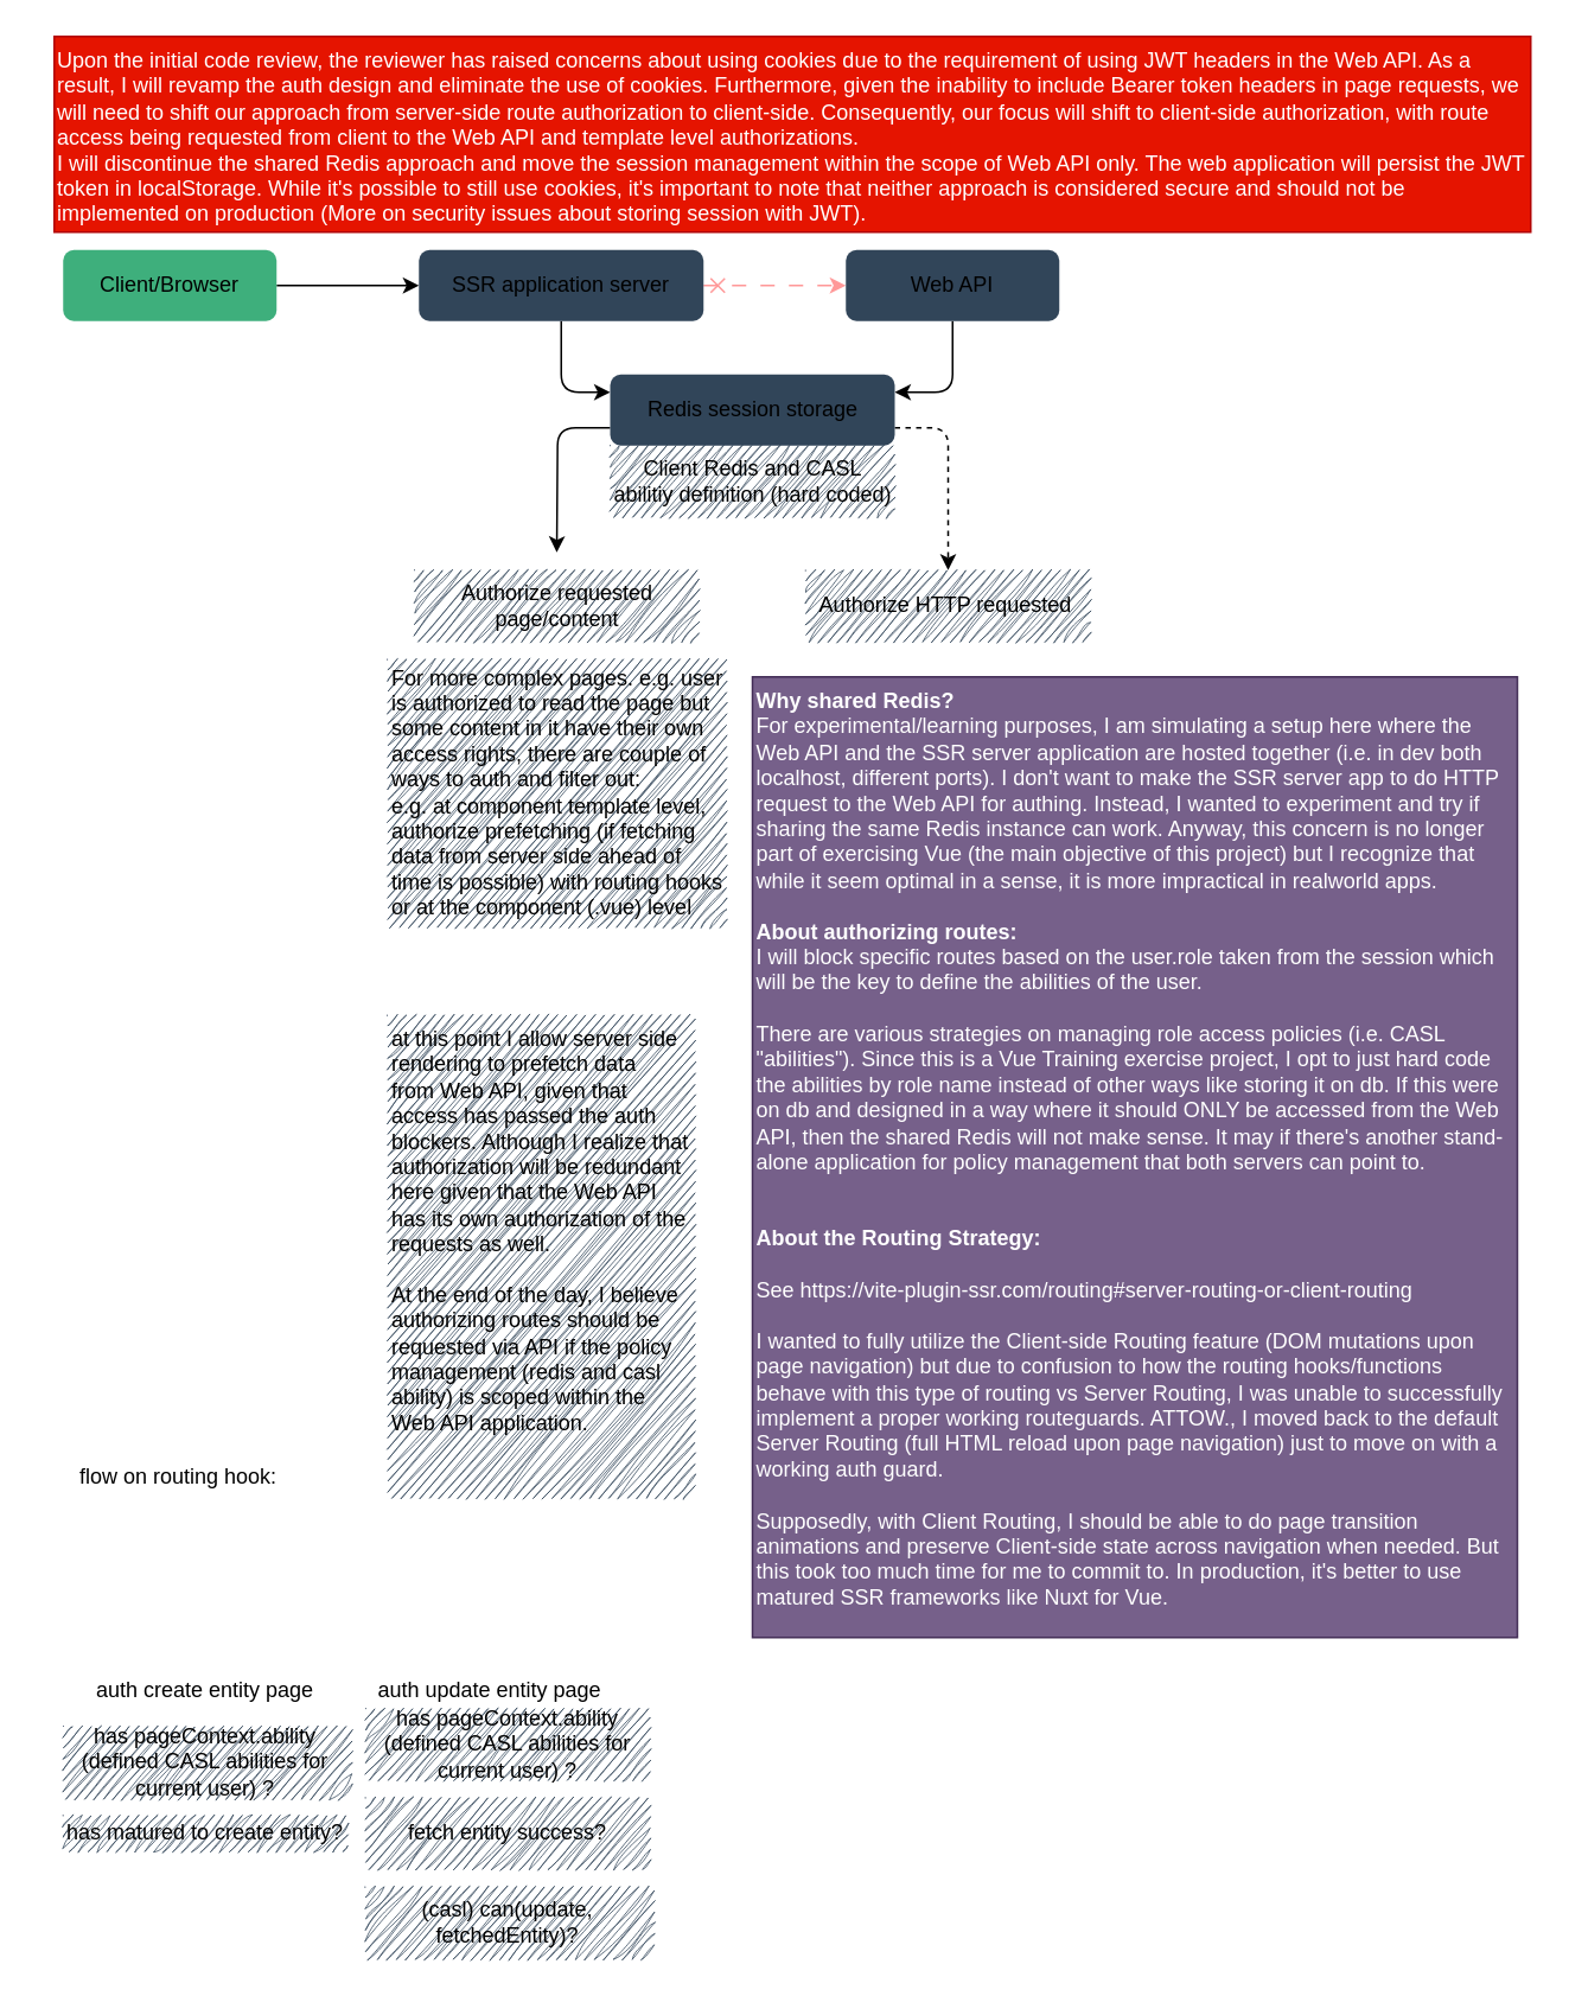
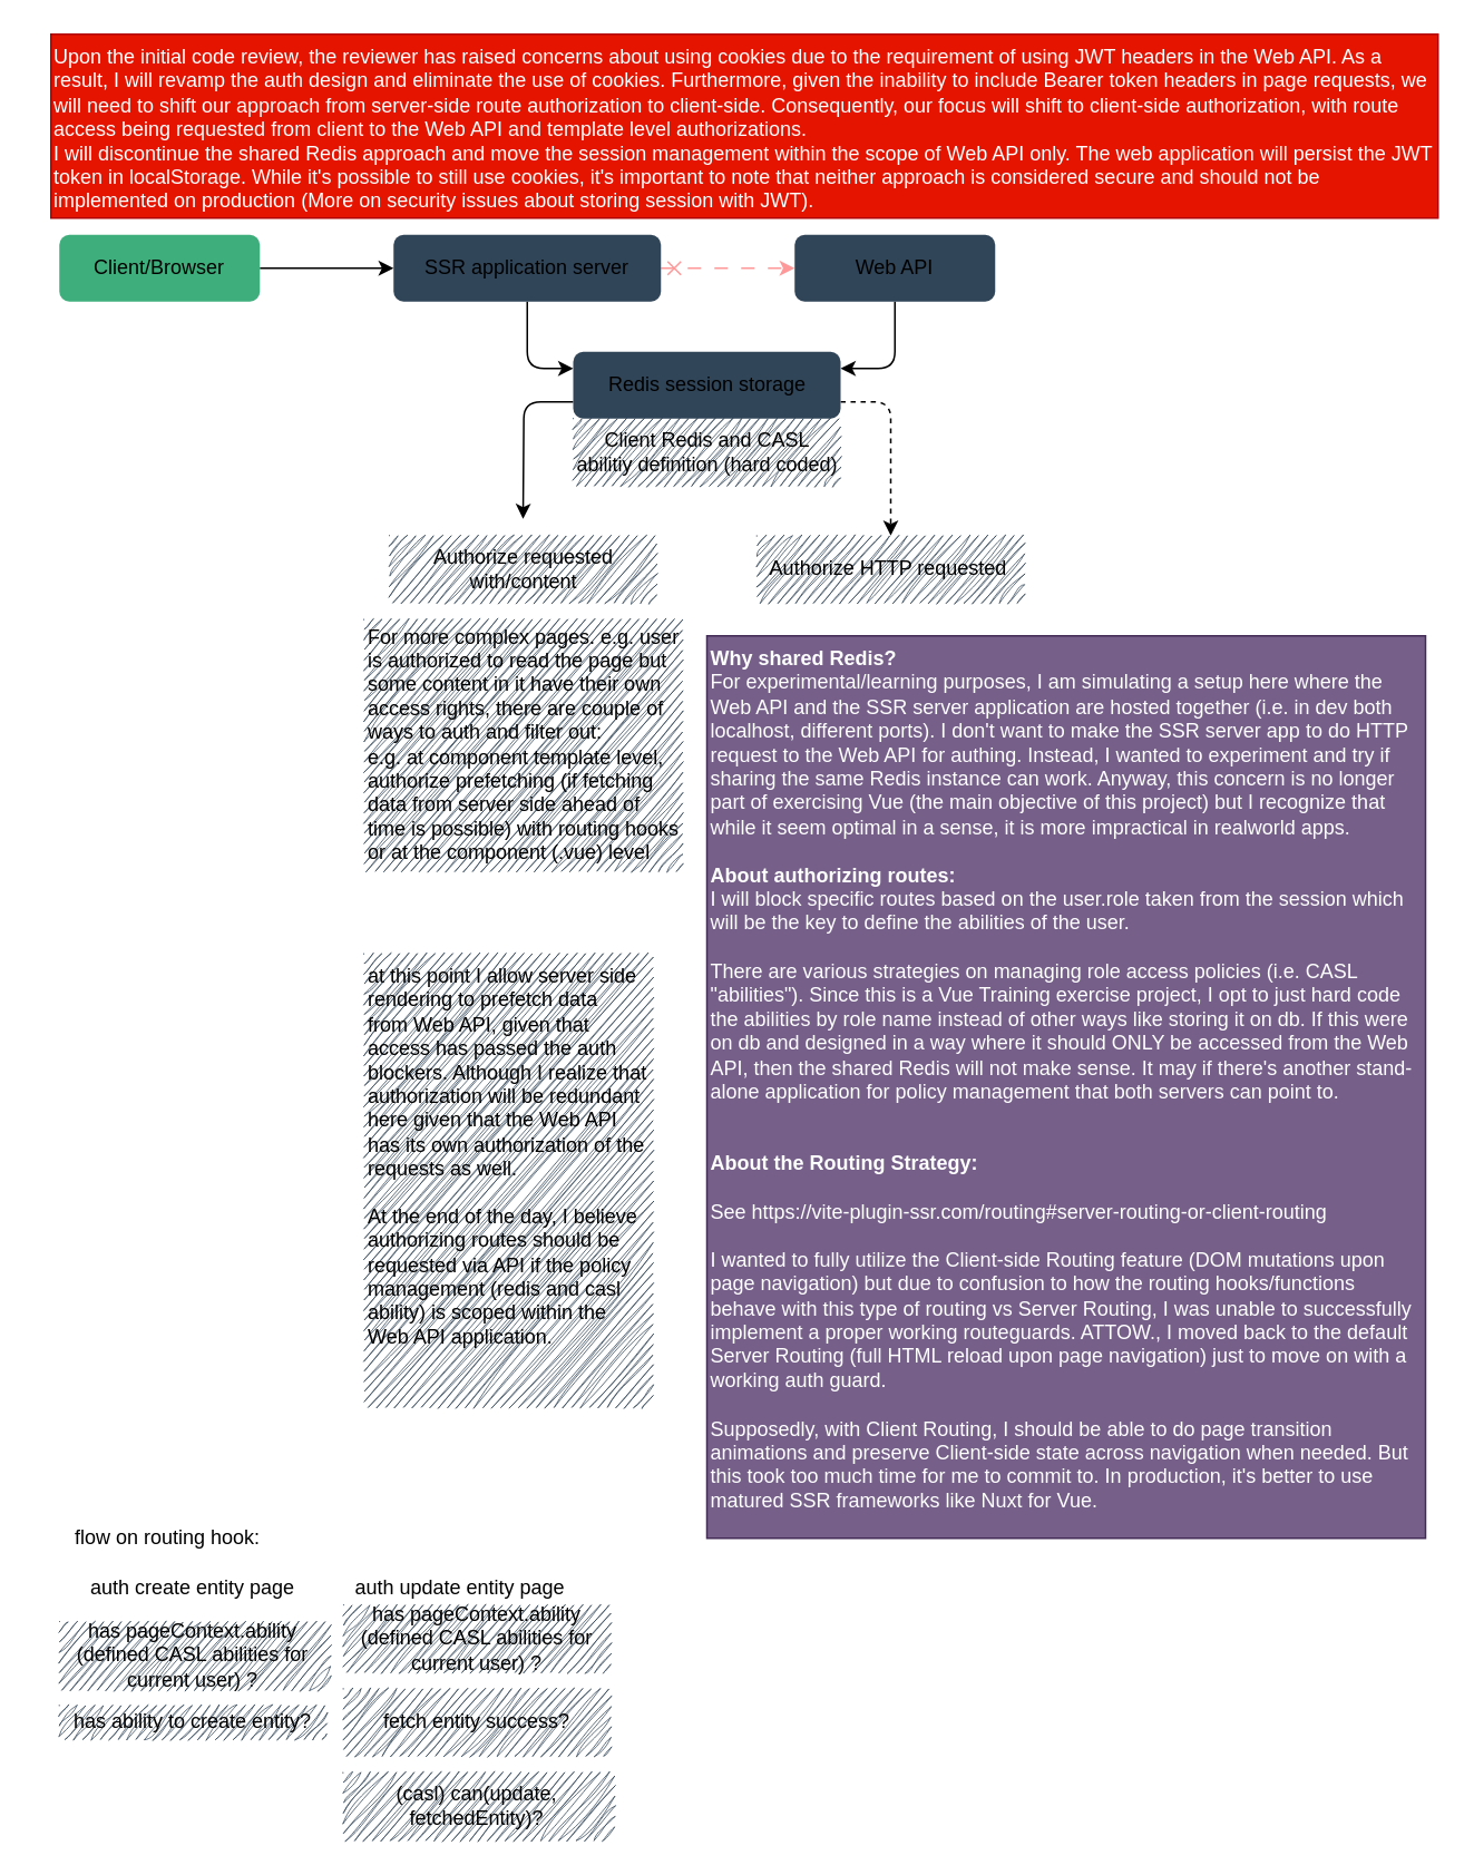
- <mxCell id="12" value="Authorize requested page/content" style="rounded=0;whiteSpace=wrap;html=1;fillColor=#314559;strokeColor=none;glass=0;sketch=1;curveFitting=1;jiggle=2;shadow=0;" parent="1" vertex="1"><mxGeometry x="232.5" y="320" width="160" height="40" as="geometry" /></mxCell>
+ <mxCell id="12" value="Authorize requested with/content" style="rounded=0;whiteSpace=wrap;html=1;fillColor=#314559;strokeColor=none;glass=0;sketch=1;curveFitting=1;jiggle=2;shadow=0;" parent="1" vertex="1"><mxGeometry x="232.5" y="320" width="160" height="40" as="geometry" /></mxCell>
- <mxCell id="28" value="flow on routing hook:" style="rounded=1;whiteSpace=wrap;html=1;fillColor=none;strokeColor=none;" vertex="1" parent="1"><mxGeometry x="20" y="820" width="160" height="20" as="geometry" /></mxCell>
+ <mxCell id="28" value="flow on routing hook:" style="rounded=1;whiteSpace=wrap;html=1;fillColor=none;strokeColor=none;" vertex="1" parent="1"><mxGeometry y="910" width="160" height="20" as="geometry" x="20" /></mxCell>
- <mxCell id="23" value="has matured to create entity?" style="rounded=0;whiteSpace=wrap;html=1;fillColor=#314559;strokeColor=none;glass=0;sketch=1;curveFitting=1;jiggle=2;shadow=0;" vertex="1" parent="1"><mxGeometry x="35" y="1020" width="160" height="20" as="geometry" /></mxCell>
+ <mxCell id="23" value="has ability to create entity?" style="rounded=0;whiteSpace=wrap;html=1;fillColor=#314559;strokeColor=none;glass=0;sketch=1;curveFitting=1;jiggle=2;shadow=0;" vertex="1" parent="1"><mxGeometry x="35" y="1020" width="160" height="20" as="geometry" /></mxCell>
